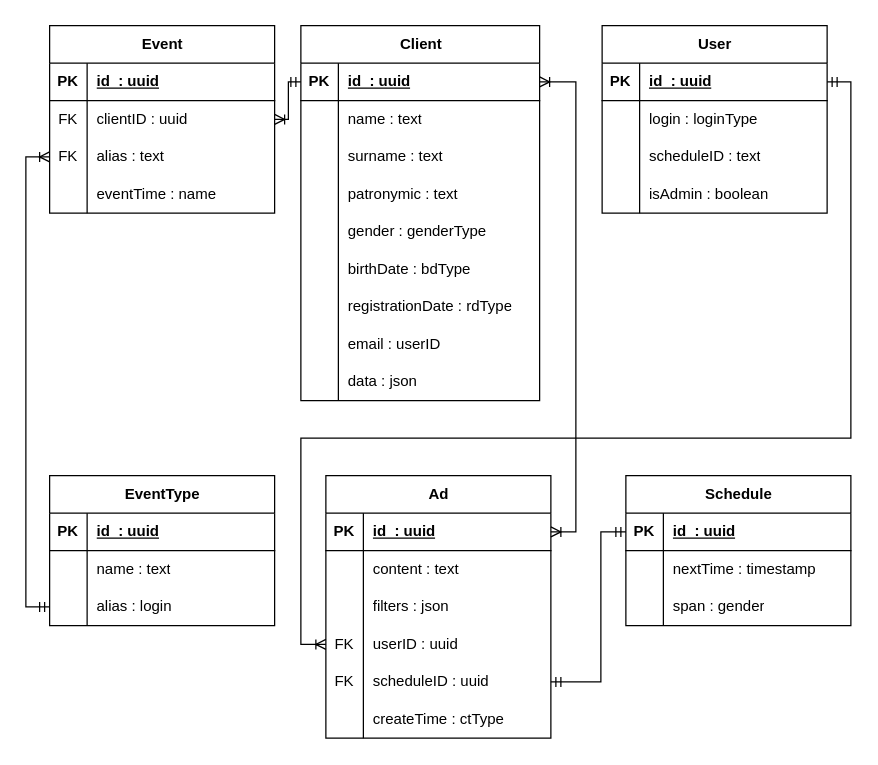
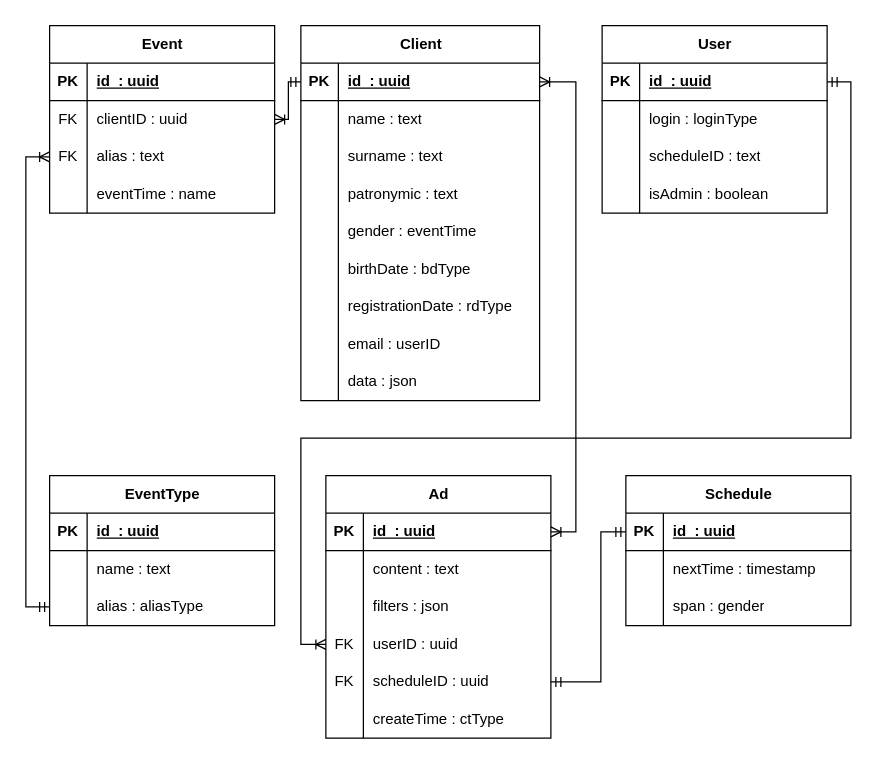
- <mxCell id="40" value="gender&amp;nbsp;: genderType" style="shape=partialRectangle;connectable=0;fillColor=none;top=0;left=0;bottom=0;right=0;align=left;spacingLeft=6;overflow=hidden;whiteSpace=wrap;html=1;" parent="38" vertex="1"><mxGeometry x="30" width="161" height="30" as="geometry"><mxRectangle width="161" height="30" as="alternateBounds" /></mxGeometry></mxCell>
+ <mxCell id="40" value="gender&amp;nbsp;: eventTime" style="shape=partialRectangle;connectable=0;fillColor=none;top=0;left=0;bottom=0;right=0;align=left;spacingLeft=6;overflow=hidden;whiteSpace=wrap;html=1;" parent="38" vertex="1"><mxGeometry x="30" width="161" height="30" as="geometry"><mxRectangle width="161" height="30" as="alternateBounds" /></mxGeometry></mxCell>
- <mxCell id="24" value="alias : login" style="shape=partialRectangle;connectable=0;fillColor=none;top=0;left=0;bottom=0;right=0;align=left;spacingLeft=6;overflow=hidden;whiteSpace=wrap;html=1;" parent="22" vertex="1"><mxGeometry x="30" width="150" height="30" as="geometry"><mxRectangle width="150" height="30" as="alternateBounds" /></mxGeometry></mxCell>
+ <mxCell id="24" value="alias : aliasType" style="shape=partialRectangle;connectable=0;fillColor=none;top=0;left=0;bottom=0;right=0;align=left;spacingLeft=6;overflow=hidden;whiteSpace=wrap;html=1;" parent="22" vertex="1"><mxGeometry x="30" width="150" height="30" as="geometry"><mxRectangle width="150" height="30" as="alternateBounds" /></mxGeometry></mxCell>
